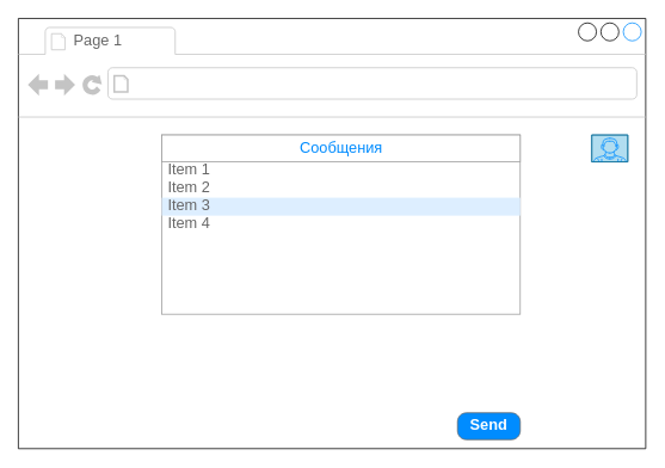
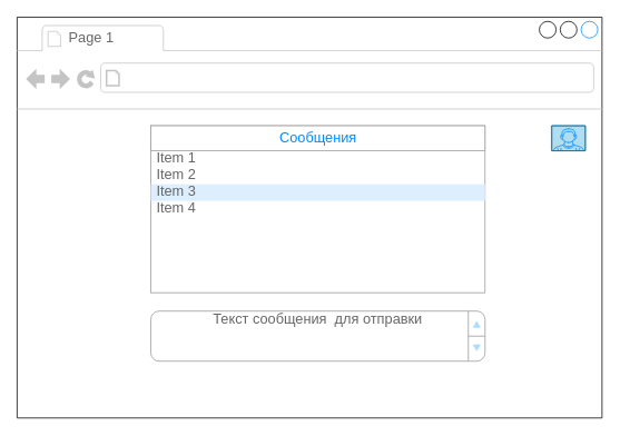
+ <mxCell id="12" value="Текст сообщения&amp;nbsp; для отправки" style="strokeWidth=1;shadow=0;dashed=0;align=center;html=1;shape=mxgraph.mockup.forms.spinner;strokeColor=#999999;spinLayout=right;spinStyle=normal;adjStyle=triangle;fillColor=#aaddff;fontSize=17;fontColor=#666666;mainText=;html=1;overflow=fill;" vertex="1" parent="2"><mxGeometry x="160" y="352" width="400" height="60" as="geometry" /></mxCell>
- <mxCell id="5" value="Send" style="strokeWidth=1;shadow=0;dashed=0;align=center;html=1;shape=mxgraph.mockup.buttons.button;strokeColor=#666666;fontColor=#ffffff;mainText=;buttonStyle=round;fontSize=17;fontStyle=1;fillColor=#008cff;whiteSpace=wrap;" vertex="1" parent="2"><mxGeometry x="490" y="440" width="70" height="30" as="geometry" /></mxCell>
